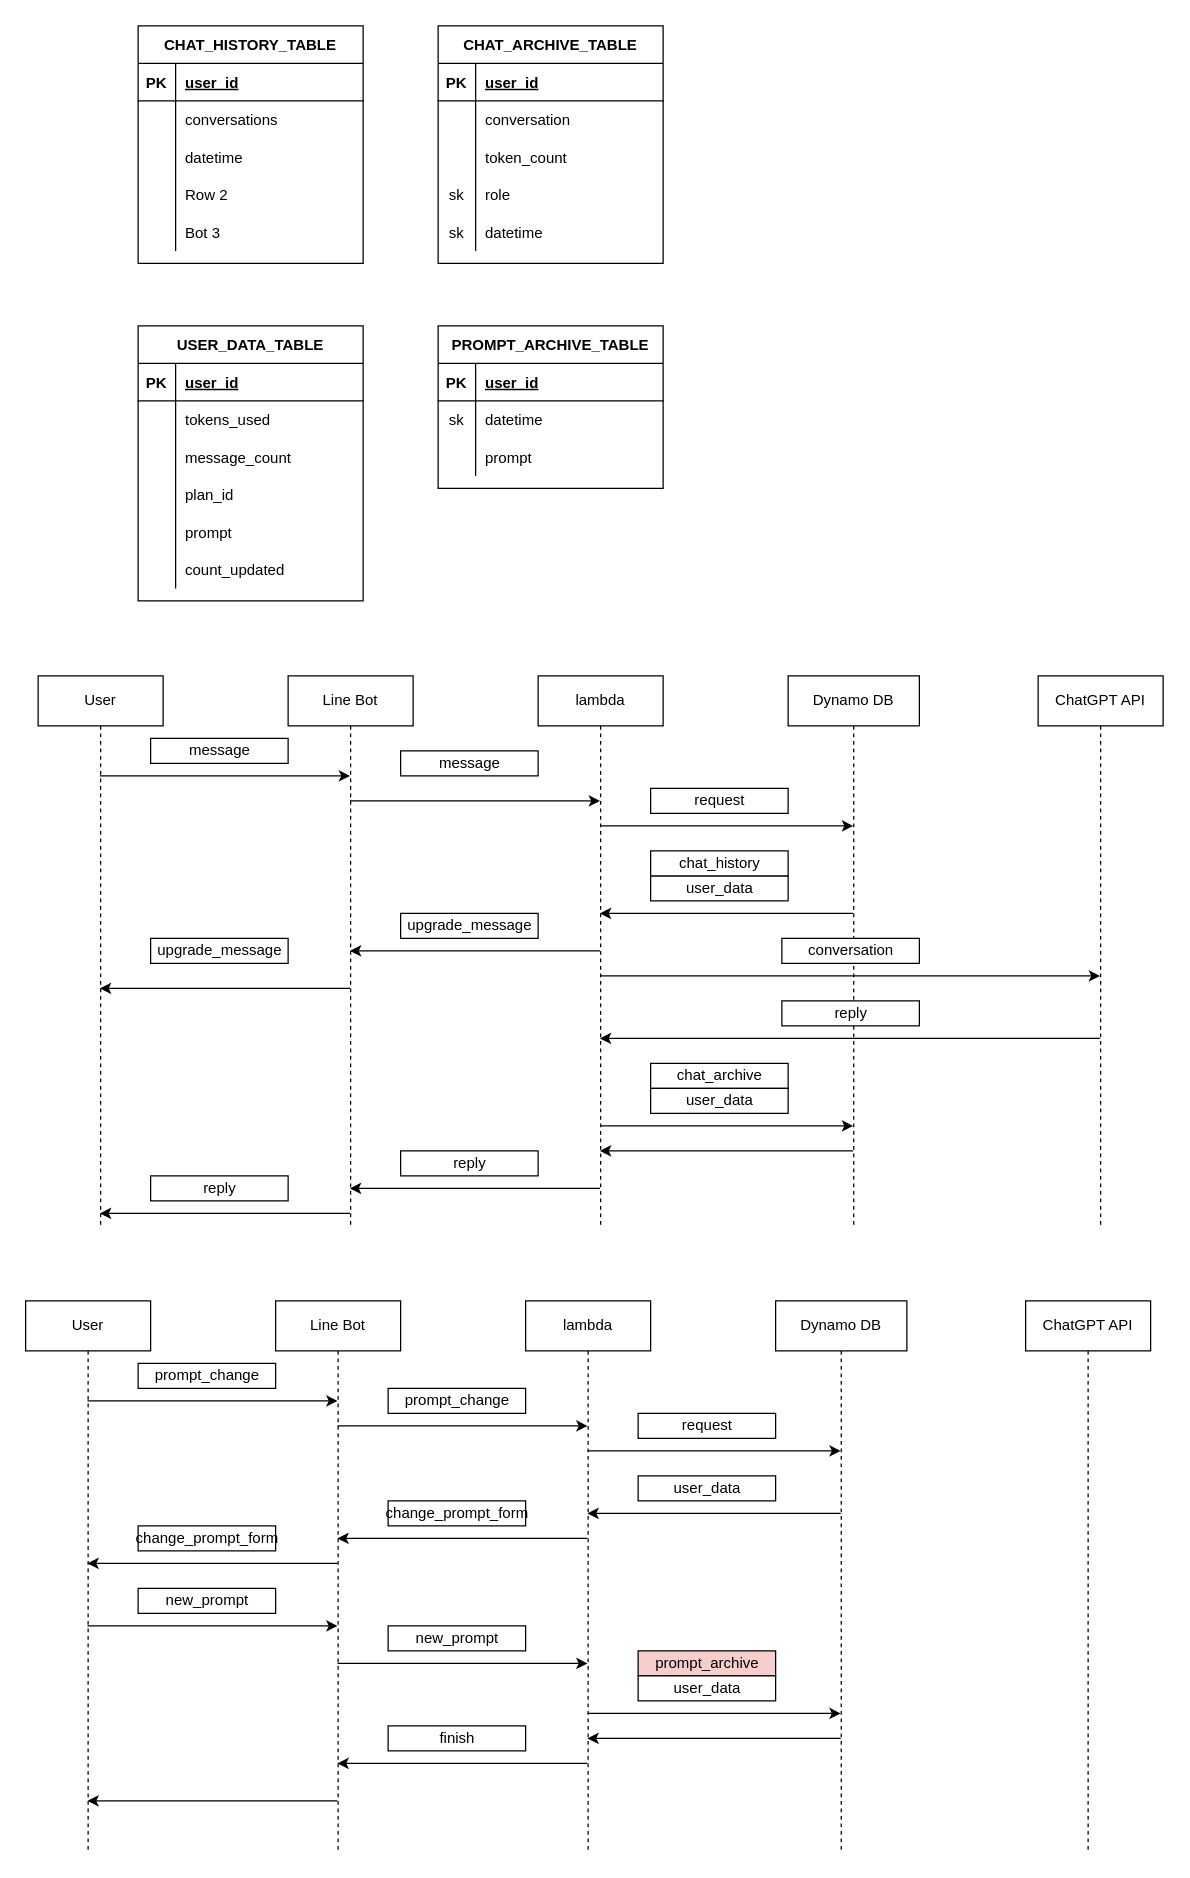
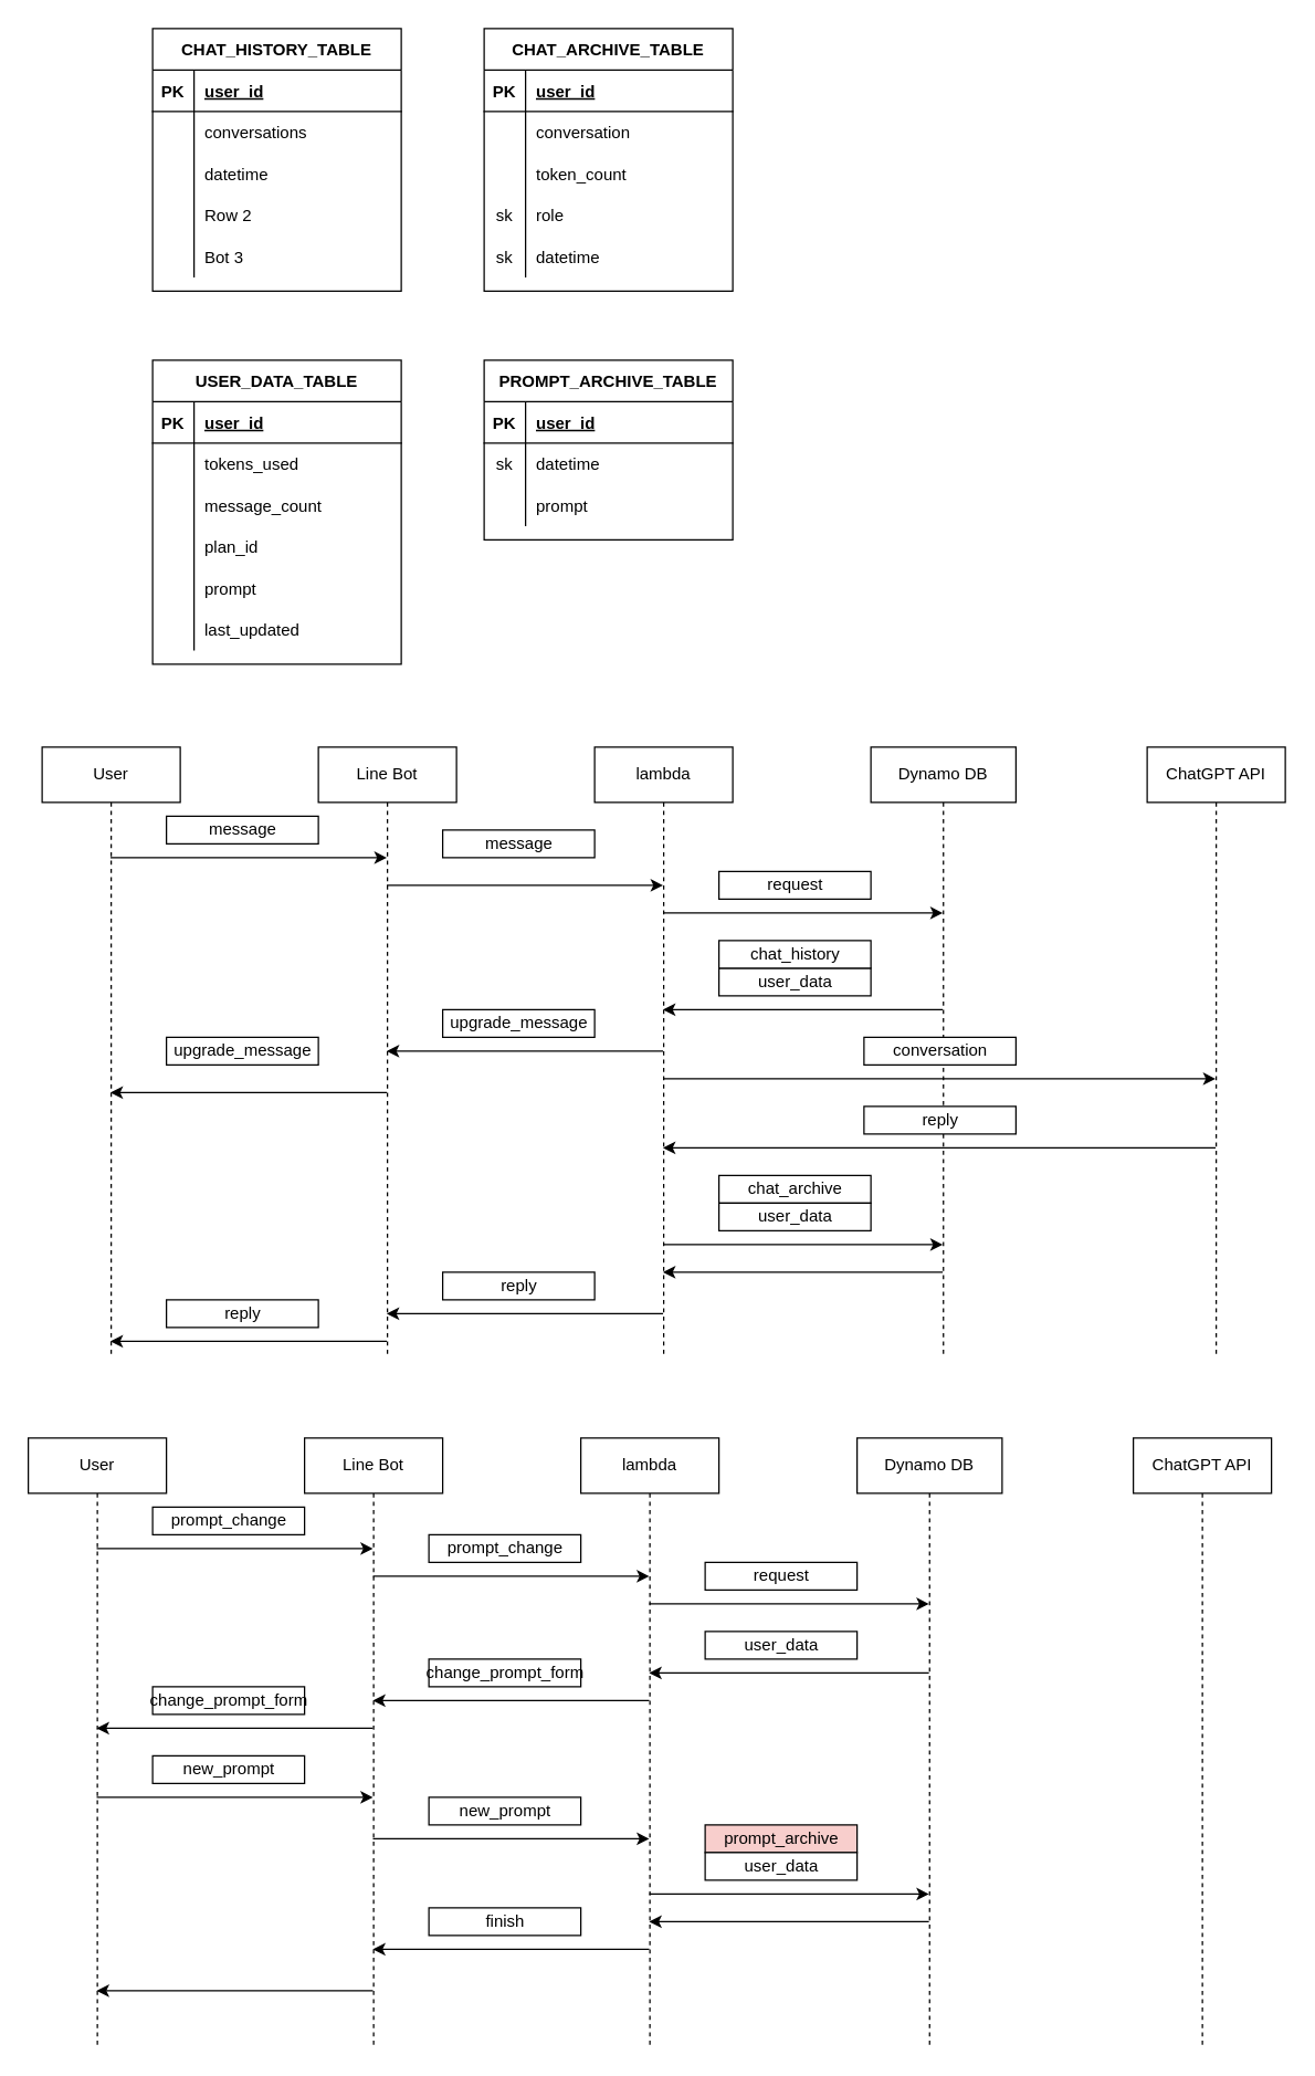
- <mxCell id="62" value="count_updated" style="shape=partialRectangle;connectable=0;fillColor=none;top=0;left=0;bottom=0;right=0;align=left;spacingLeft=6;overflow=hidden;" vertex="1" parent="60"><mxGeometry x="30" width="150" height="30" as="geometry"><mxRectangle width="150" height="30" as="alternateBounds" /></mxGeometry></mxCell>
+ <mxCell id="62" value="last_updated" style="shape=partialRectangle;connectable=0;fillColor=none;top=0;left=0;bottom=0;right=0;align=left;spacingLeft=6;overflow=hidden;" vertex="1" parent="60"><mxGeometry x="30" width="150" height="30" as="geometry"><mxRectangle width="150" height="30" as="alternateBounds" /></mxGeometry></mxCell>
